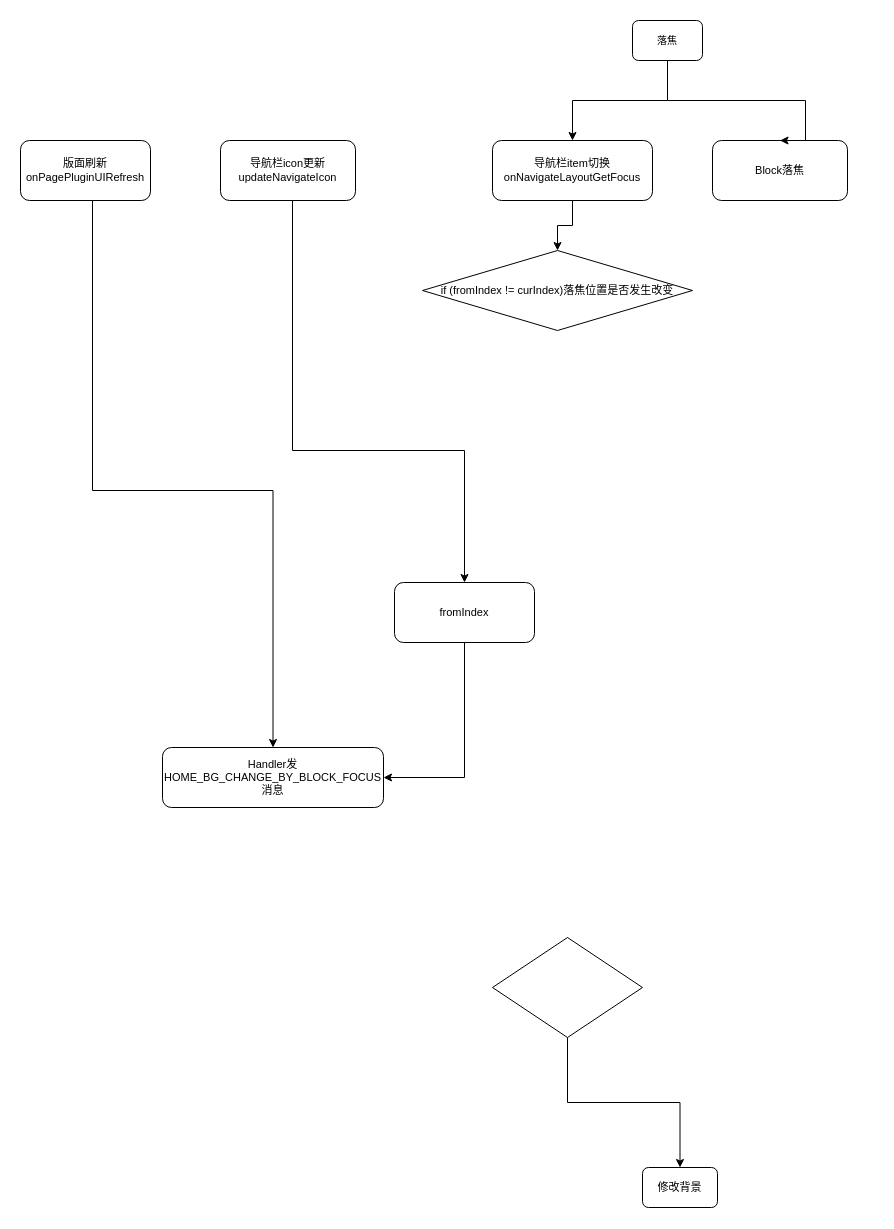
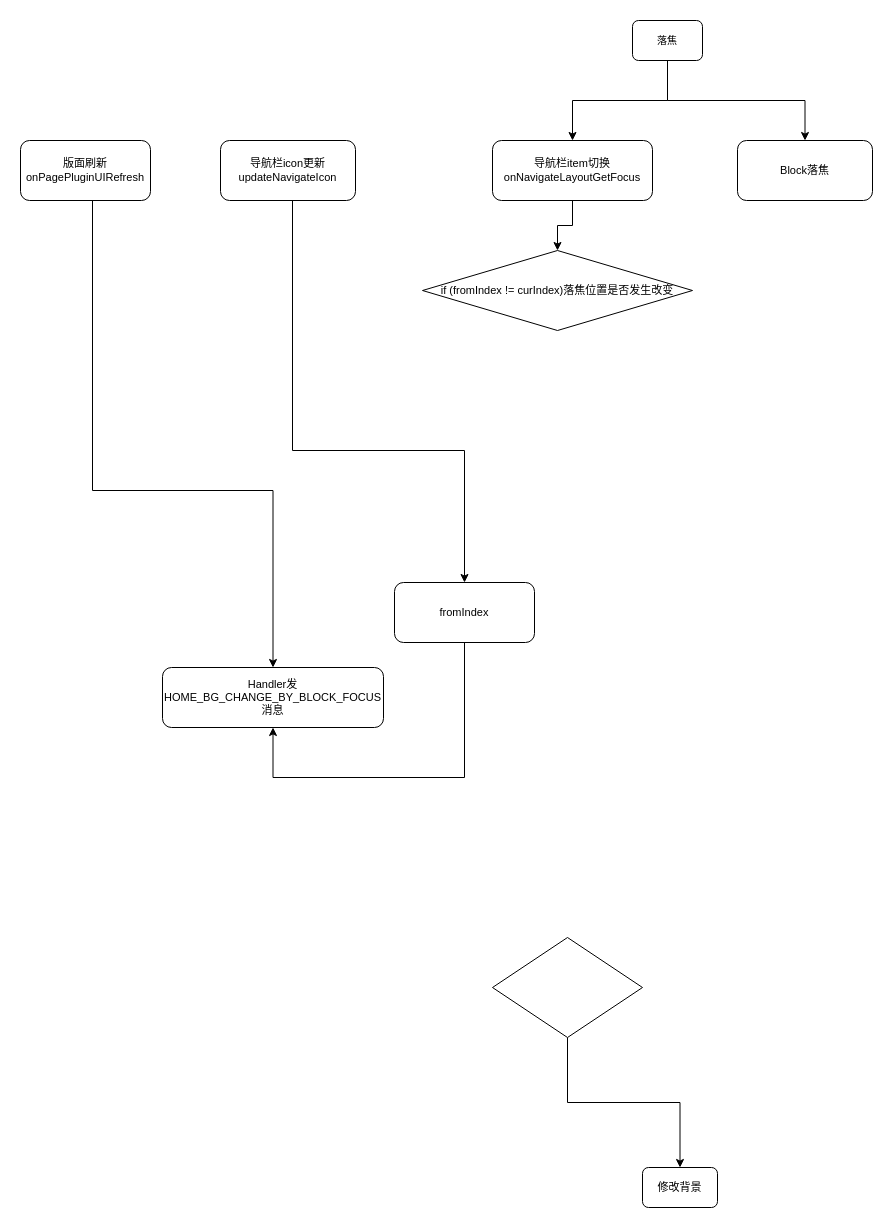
- <mxCell id="7" value="&lt;font style=&quot;font-size: 11px;&quot;&gt;Block落焦&lt;/font&gt;" style="rounded=1;whiteSpace=wrap;html=1;fontSize=11;" vertex="1" parent="1"><mxGeometry x="712" y="140" width="135" height="60" as="geometry" /></mxCell>
+ <mxCell id="7" value="&lt;font style=&quot;font-size: 11px;&quot;&gt;Block落焦&lt;/font&gt;" style="rounded=1;whiteSpace=wrap;html=1;fontSize=11;" vertex="1" parent="1"><mxGeometry x="737" y="140" width="135" height="60" as="geometry" /></mxCell>
- <mxCell id="17" value="&lt;span style=&quot;background-color: rgb(255 , 255 , 255)&quot;&gt;Handler发HOME_BG_CHANGE_BY_BLOCK_FOCUS消息&lt;/span&gt;" style="rounded=1;whiteSpace=wrap;html=1;fontSize=11;strokeWidth=1;" vertex="1" parent="1"><mxGeometry x="162" y="747" width="221" height="60" as="geometry" /></mxCell>
+ <mxCell id="17" value="&lt;span style=&quot;background-color: rgb(255 , 255 , 255)&quot;&gt;Handler发HOME_BG_CHANGE_BY_BLOCK_FOCUS消息&lt;/span&gt;" style="rounded=1;whiteSpace=wrap;html=1;fontSize=11;strokeWidth=1;" vertex="1" parent="1"><mxGeometry x="162" y="667" width="221" height="60" as="geometry" /></mxCell>
